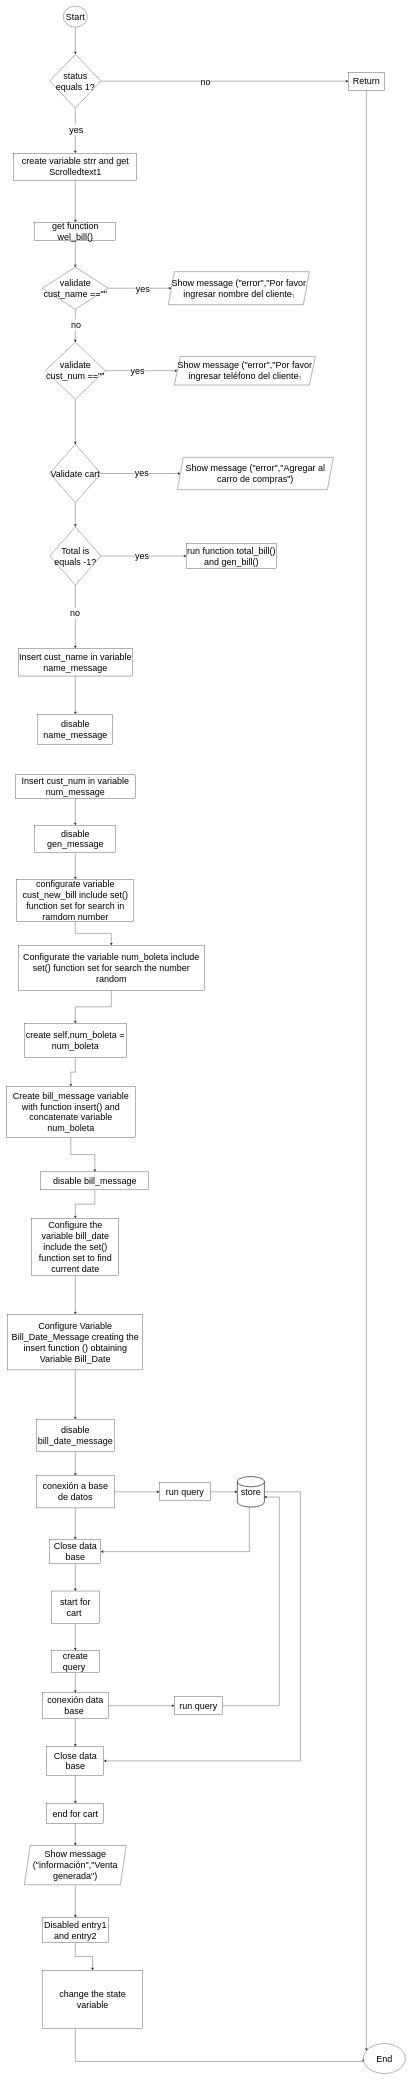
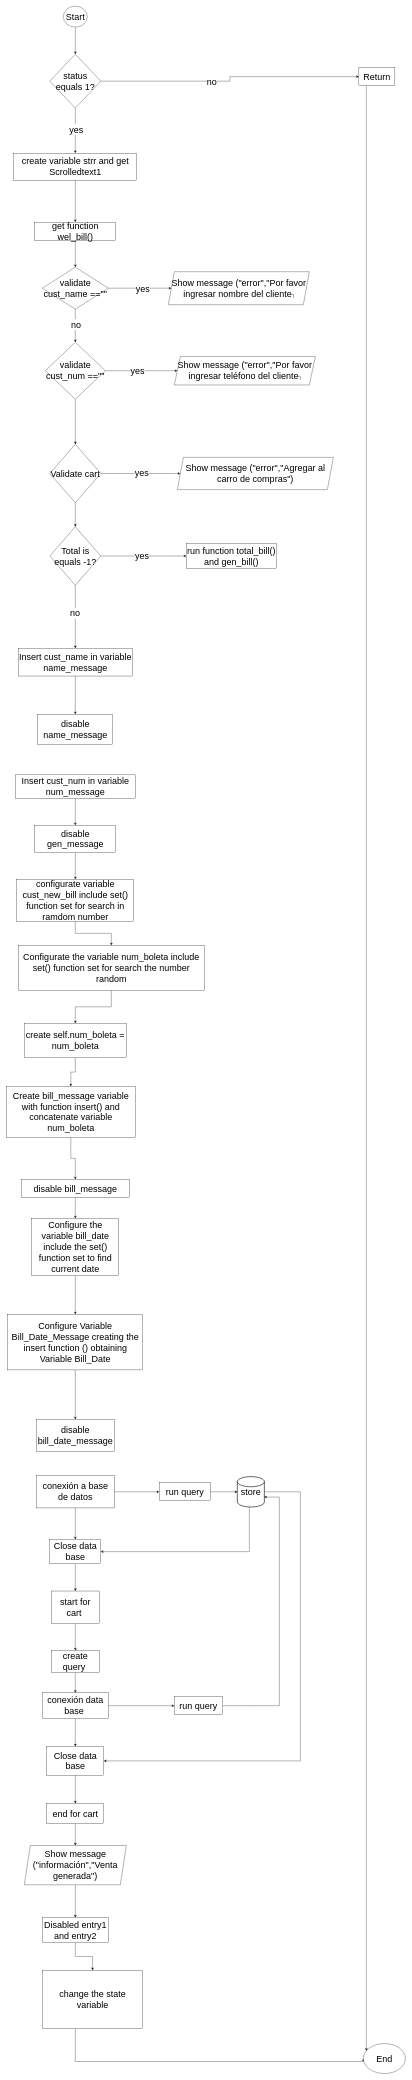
- <mxCell id="10" value="&lt;font style=&quot;font-size: 30px;&quot;&gt;Return&lt;/font&gt;" style="whiteSpace=wrap;html=1;" vertex="1" parent="1"><mxGeometry x="1160" y="240" width="120" height="60" as="geometry" /></mxCell>
+ <mxCell id="10" value="&lt;font style=&quot;font-size: 30px;&quot;&gt;Return&lt;/font&gt;" style="whiteSpace=wrap;html=1;" vertex="1" parent="1"><mxGeometry x="1195" y="225" width="120" height="60" as="geometry" /></mxCell>
- <mxCell id="53" value="&lt;span style=&quot;font-size: 30px;&quot;&gt;disable bill_message&lt;/span&gt;" style="whiteSpace=wrap;html=1;" vertex="1" parent="1"><mxGeometry x="135" y="3905" width="360" height="60" as="geometry" /></mxCell>
+ <mxCell id="53" value="&lt;span style=&quot;font-size: 30px;&quot;&gt;disable bill_message&lt;/span&gt;" style="whiteSpace=wrap;html=1;" vertex="1" parent="1"><mxGeometry x="70" y="3930" width="360" height="60" as="geometry" /></mxCell>
- <mxCell id="58" value="" style="edgeStyle=orthogonalEdgeStyle;rounded=0;orthogonalLoop=1;jettySize=auto;html=1;" edge="1" parent="1" source="59" target="62"><mxGeometry relative="1" as="geometry" /></mxCell>
